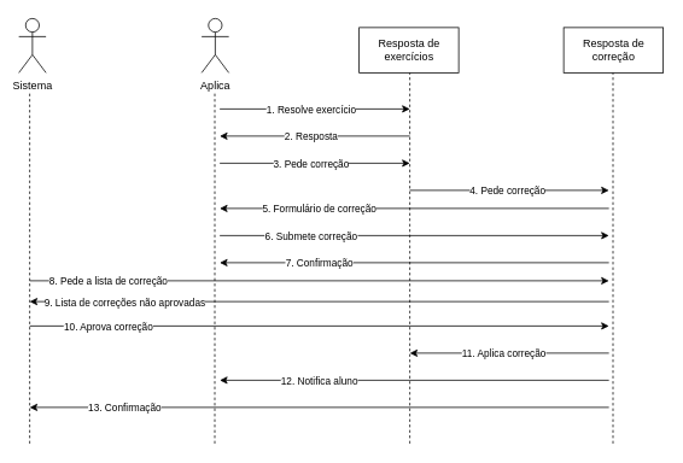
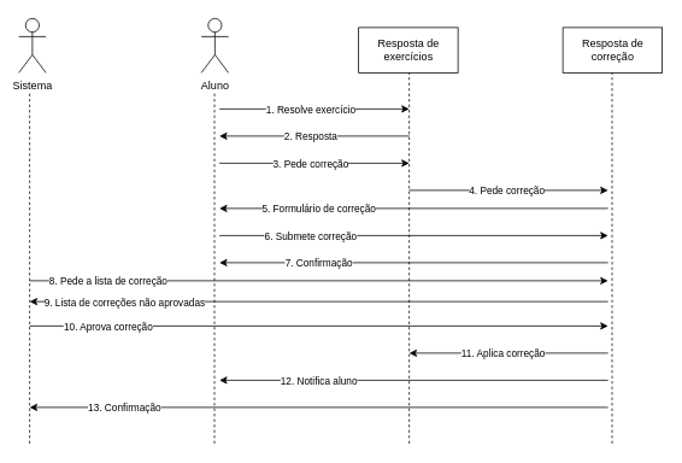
- <mxCell id="3" value="Aplica" style="shape=umlActor;verticalLabelPosition=bottom;verticalAlign=top;html=1;" vertex="1" parent="1"><mxGeometry x="222" y="20" width="30" height="60" as="geometry" /></mxCell>
+ <mxCell id="3" value="Aluno" style="shape=umlActor;verticalLabelPosition=bottom;verticalAlign=top;html=1;" vertex="1" parent="1"><mxGeometry x="222" y="20" width="30" height="60" as="geometry" /></mxCell>
